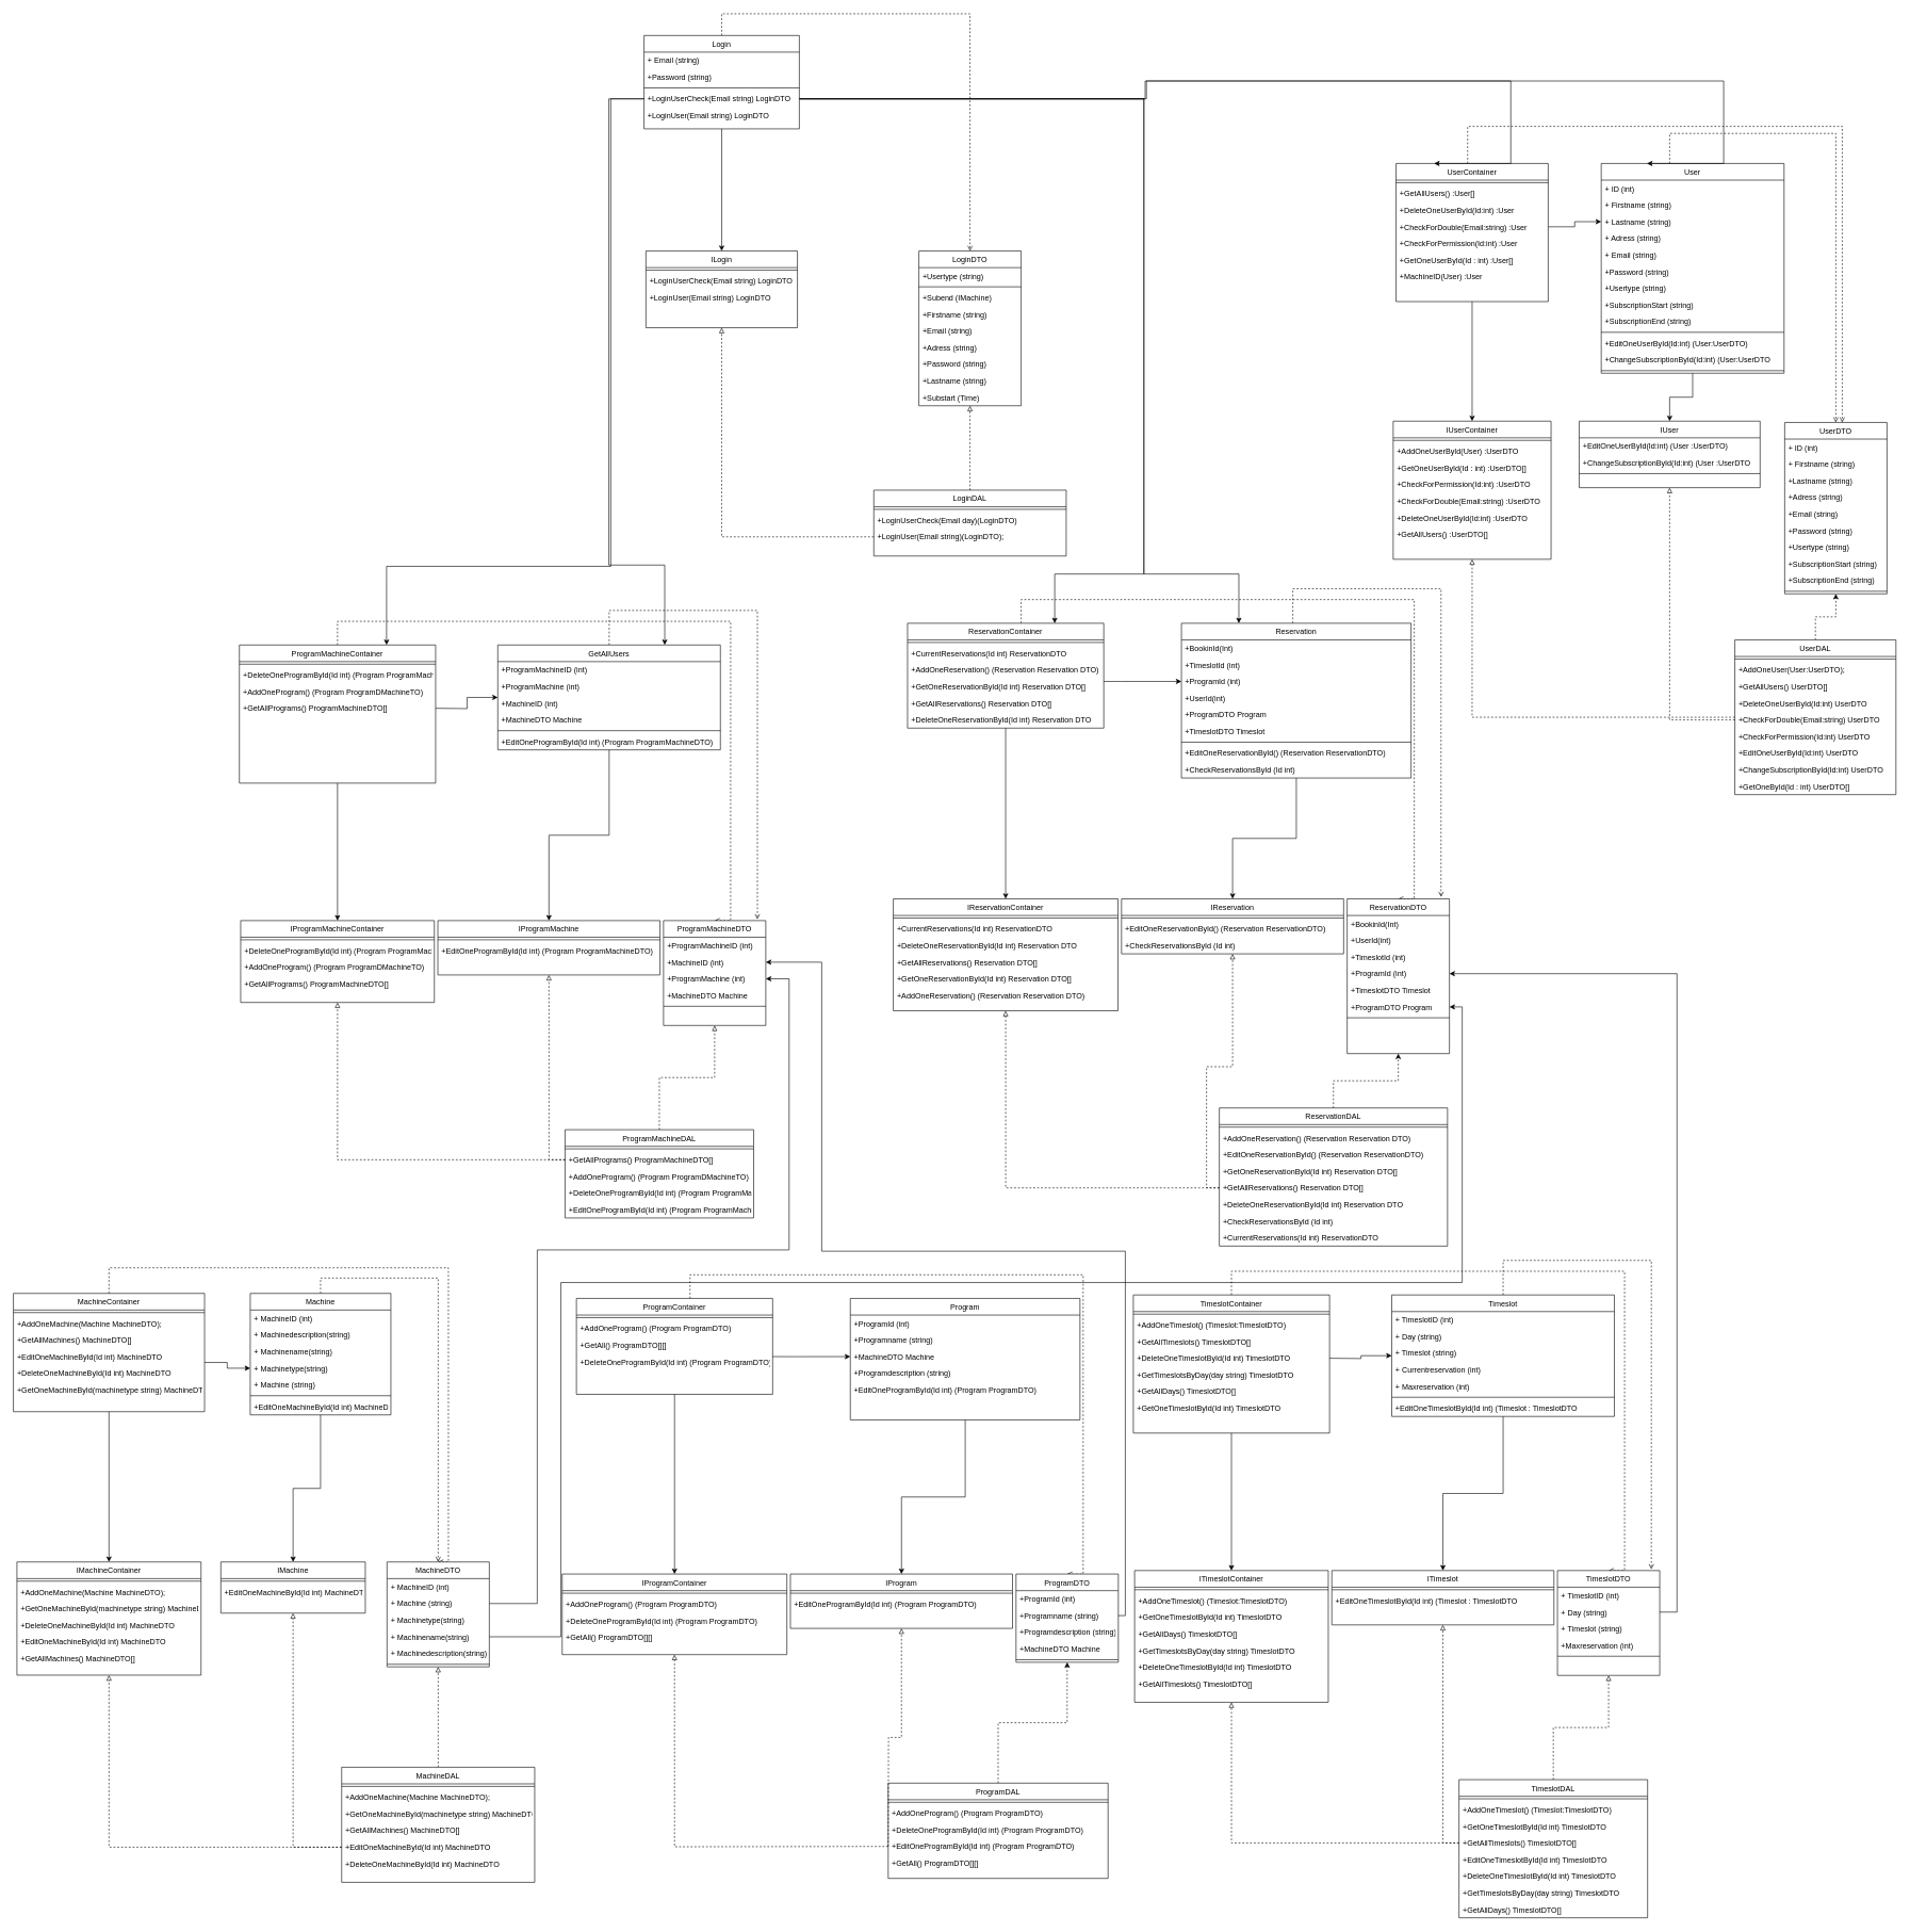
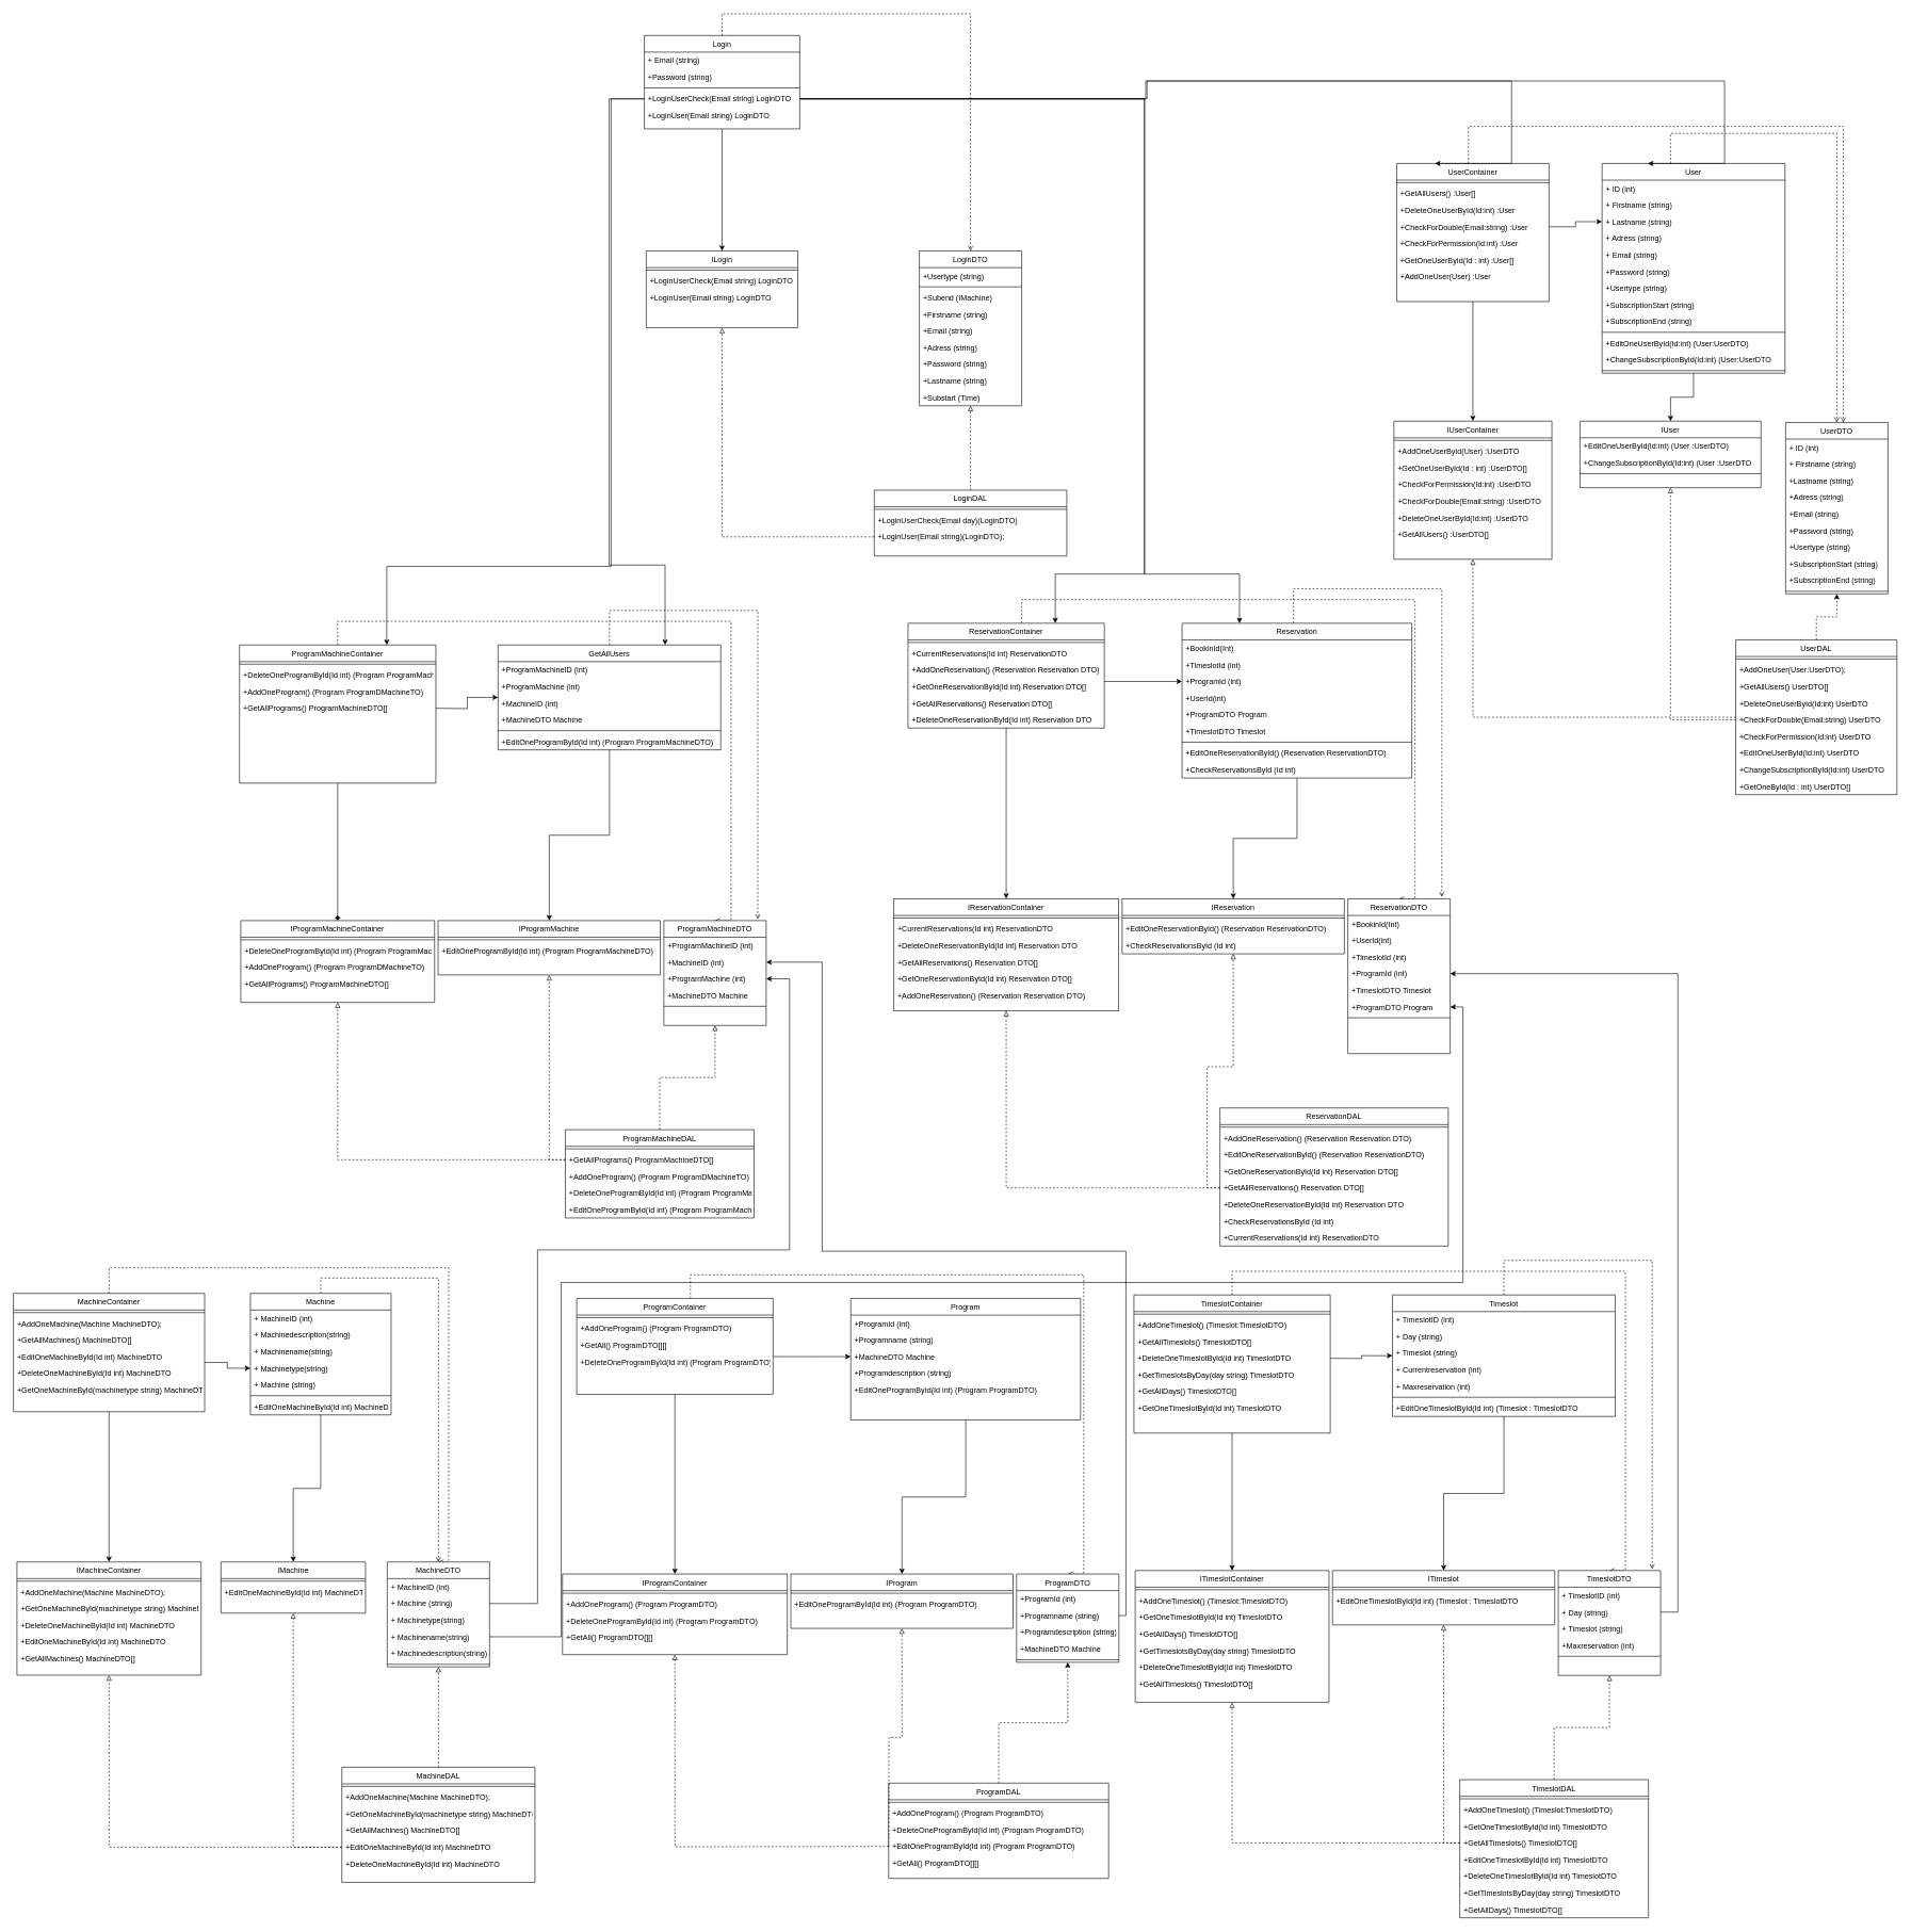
- <mxCell id="283" value="+MachineID(User) :User" style="text;align=left;verticalAlign=top;spacingLeft=4;spacingRight=4;overflow=hidden;rotatable=0;points=[[0,0.5],[1,0.5]];portConstraint=eastwest;rounded=0;shadow=0;html=0;" vertex="1" parent="276"><mxGeometry y="164" width="238" height="26" as="geometry" /></mxCell>
+ <mxCell id="283" value="+AddOneUser(User) :User" style="text;align=left;verticalAlign=top;spacingLeft=4;spacingRight=4;overflow=hidden;rotatable=0;points=[[0,0.5],[1,0.5]];portConstraint=eastwest;rounded=0;shadow=0;html=0;" vertex="1" parent="276"><mxGeometry y="164" width="238" height="26" as="geometry" /></mxCell>
- <mxCell id="77" style="edgeStyle=orthogonalEdgeStyle;rounded=0;orthogonalLoop=1;jettySize=auto;html=1;entryX=0.5;entryY=0;entryDx=0;entryDy=0;" edge="1" parent="1" source="79" target="100"><mxGeometry relative="1" as="geometry" /></mxCell>
+ <mxCell id="77" style="edgeStyle=orthogonalEdgeStyle;rounded=0;orthogonalLoop=1;jettySize=auto;html=1;entryX=0.5;entryY=0;entryDx=0;entryDy=0;endArrow=diamond;" edge="1" parent="1" source="79" target="100"><mxGeometry relative="1" as="geometry" /></mxCell>
- <mxCell id="234" style="edgeStyle=orthogonalEdgeStyle;rounded=0;orthogonalLoop=1;jettySize=auto;html=1;entryX=0.5;entryY=1;entryDx=0;entryDy=0;dashed=1;" edge="1" parent="1" source="235" target="226"><mxGeometry relative="1" as="geometry" /></mxCell>
